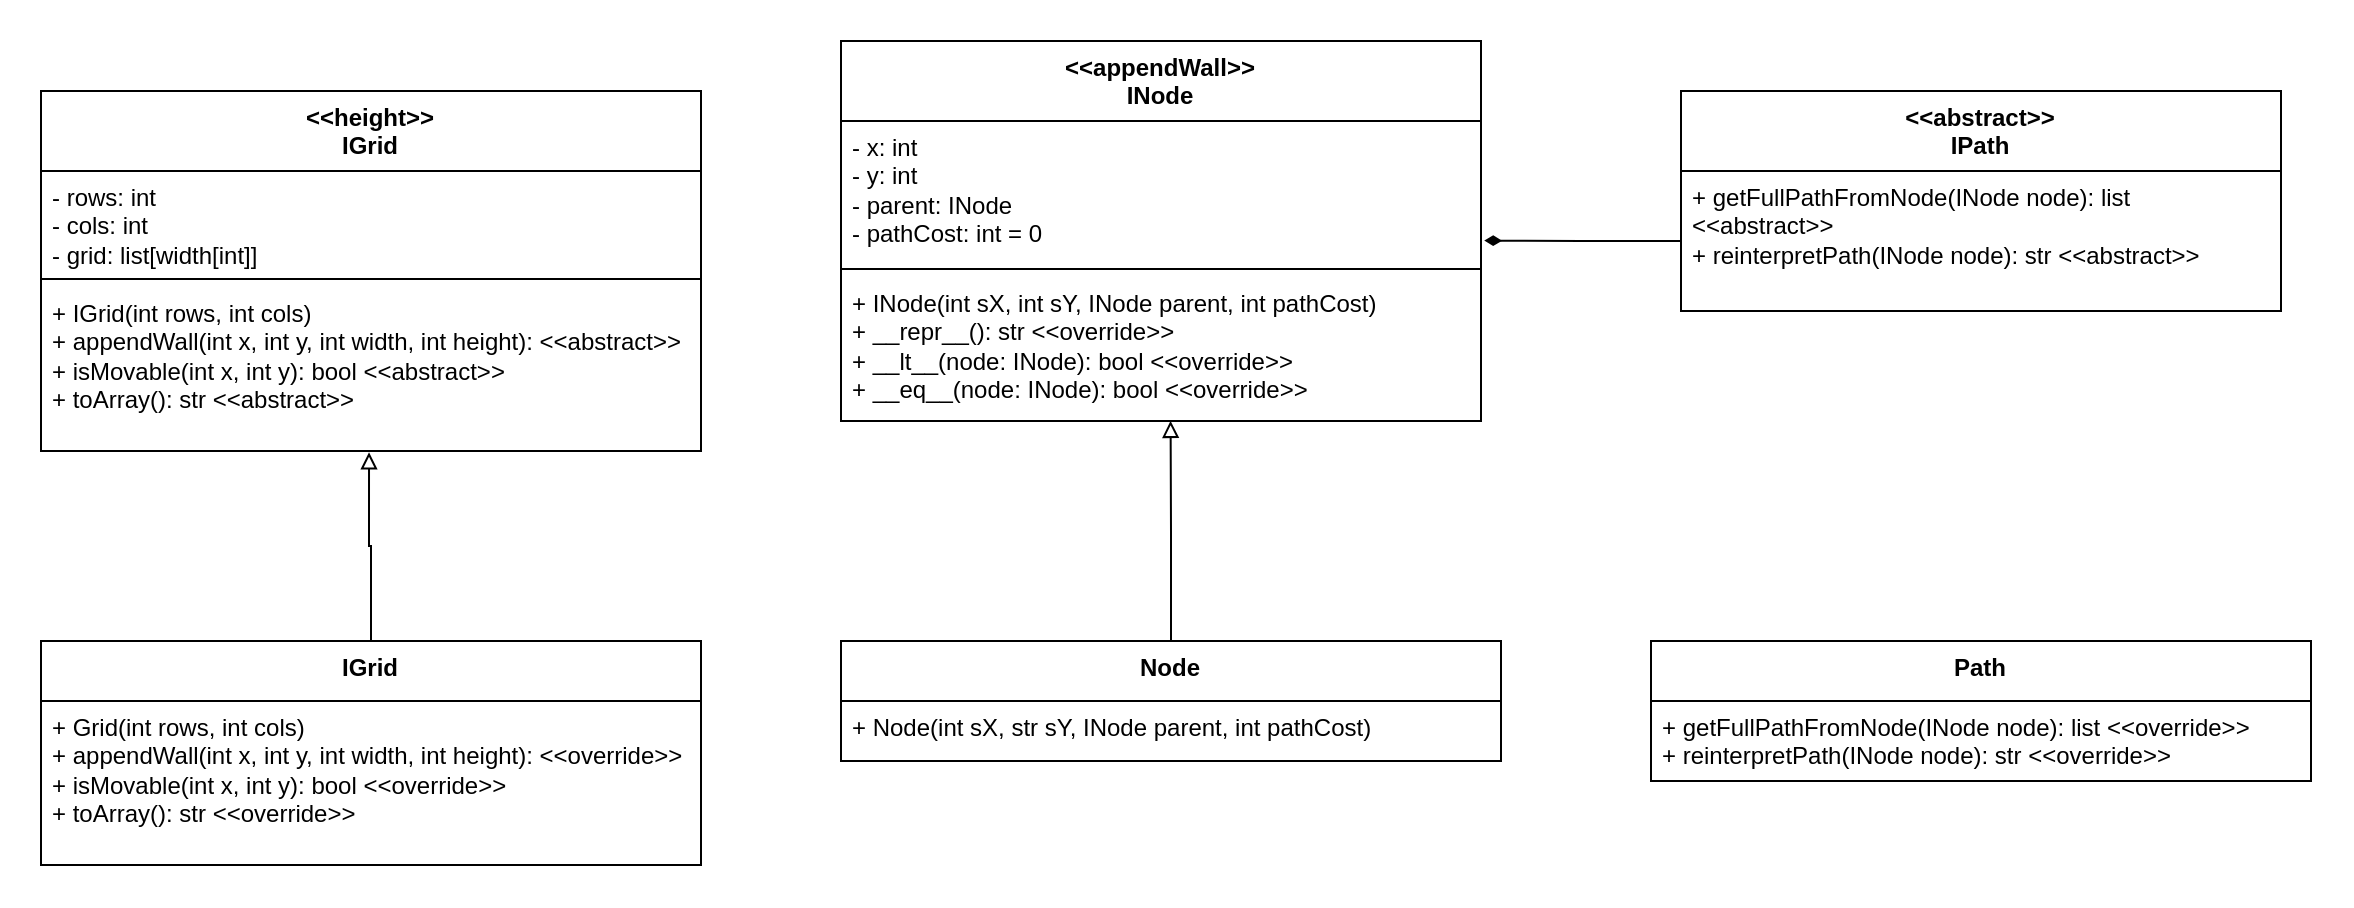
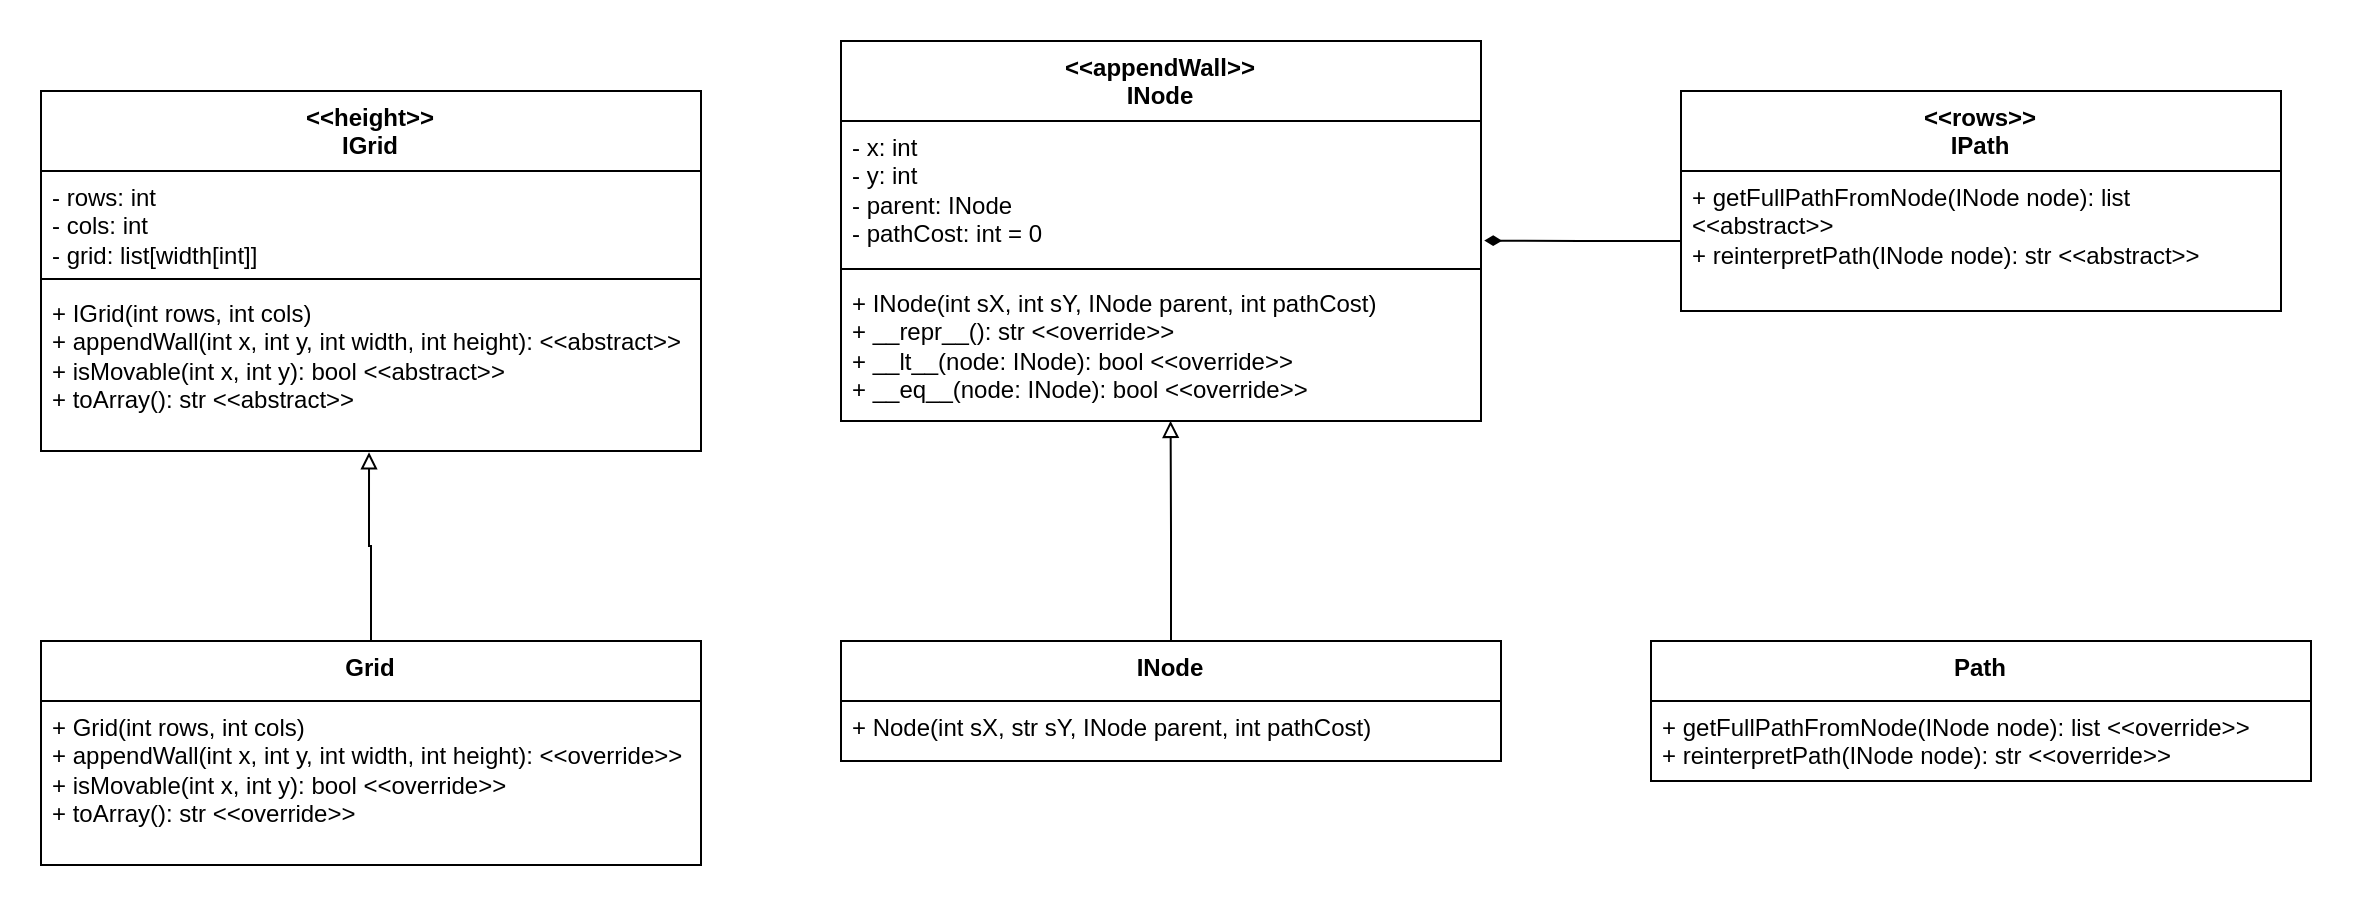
- <mxCell id="10" value="&amp;lt;&amp;lt;abstract&amp;gt;&amp;gt;&lt;div&gt;IPath&lt;/div&gt;" style="swimlane;fontStyle=1;align=center;verticalAlign=top;childLayout=stackLayout;horizontal=1;startSize=40;horizontalStack=0;resizeParent=1;resizeParentMax=0;resizeLast=0;collapsible=1;marginBottom=0;whiteSpace=wrap;html=1;" vertex="1" parent="1"><mxGeometry x="840" y="45" width="300" height="110" as="geometry" /></mxCell>
+ <mxCell id="10" value="&amp;lt;&amp;lt;rows&amp;gt;&amp;gt;&lt;div&gt;IPath&lt;/div&gt;" style="swimlane;fontStyle=1;align=center;verticalAlign=top;childLayout=stackLayout;horizontal=1;startSize=40;horizontalStack=0;resizeParent=1;resizeParentMax=0;resizeLast=0;collapsible=1;marginBottom=0;whiteSpace=wrap;html=1;" vertex="1" parent="1"><mxGeometry x="840" y="45" width="300" height="110" as="geometry" /></mxCell>
- <mxCell id="12" value="IGrid" style="swimlane;fontStyle=1;align=center;verticalAlign=top;childLayout=stackLayout;horizontal=1;startSize=30;horizontalStack=0;resizeParent=1;resizeParentMax=0;resizeLast=0;collapsible=1;marginBottom=0;whiteSpace=wrap;html=1;" vertex="1" parent="1"><mxGeometry x="20" y="320" width="330" height="112" as="geometry" /></mxCell>
+ <mxCell id="12" value="Grid" style="swimlane;fontStyle=1;align=center;verticalAlign=top;childLayout=stackLayout;horizontal=1;startSize=30;horizontalStack=0;resizeParent=1;resizeParentMax=0;resizeLast=0;collapsible=1;marginBottom=0;whiteSpace=wrap;html=1;" vertex="1" parent="1"><mxGeometry x="20" y="320" width="330" height="112" as="geometry" /></mxCell>
- <mxCell id="16" value="Node" style="swimlane;fontStyle=1;align=center;verticalAlign=top;childLayout=stackLayout;horizontal=1;startSize=30;horizontalStack=0;resizeParent=1;resizeParentMax=0;resizeLast=0;collapsible=1;marginBottom=0;whiteSpace=wrap;html=1;" vertex="1" parent="1"><mxGeometry x="420" y="320" width="330" height="60" as="geometry" /></mxCell>
+ <mxCell id="16" value="INode" style="swimlane;fontStyle=1;align=center;verticalAlign=top;childLayout=stackLayout;horizontal=1;startSize=30;horizontalStack=0;resizeParent=1;resizeParentMax=0;resizeLast=0;collapsible=1;marginBottom=0;whiteSpace=wrap;html=1;" vertex="1" parent="1"><mxGeometry x="420" y="320" width="330" height="60" as="geometry" /></mxCell>
